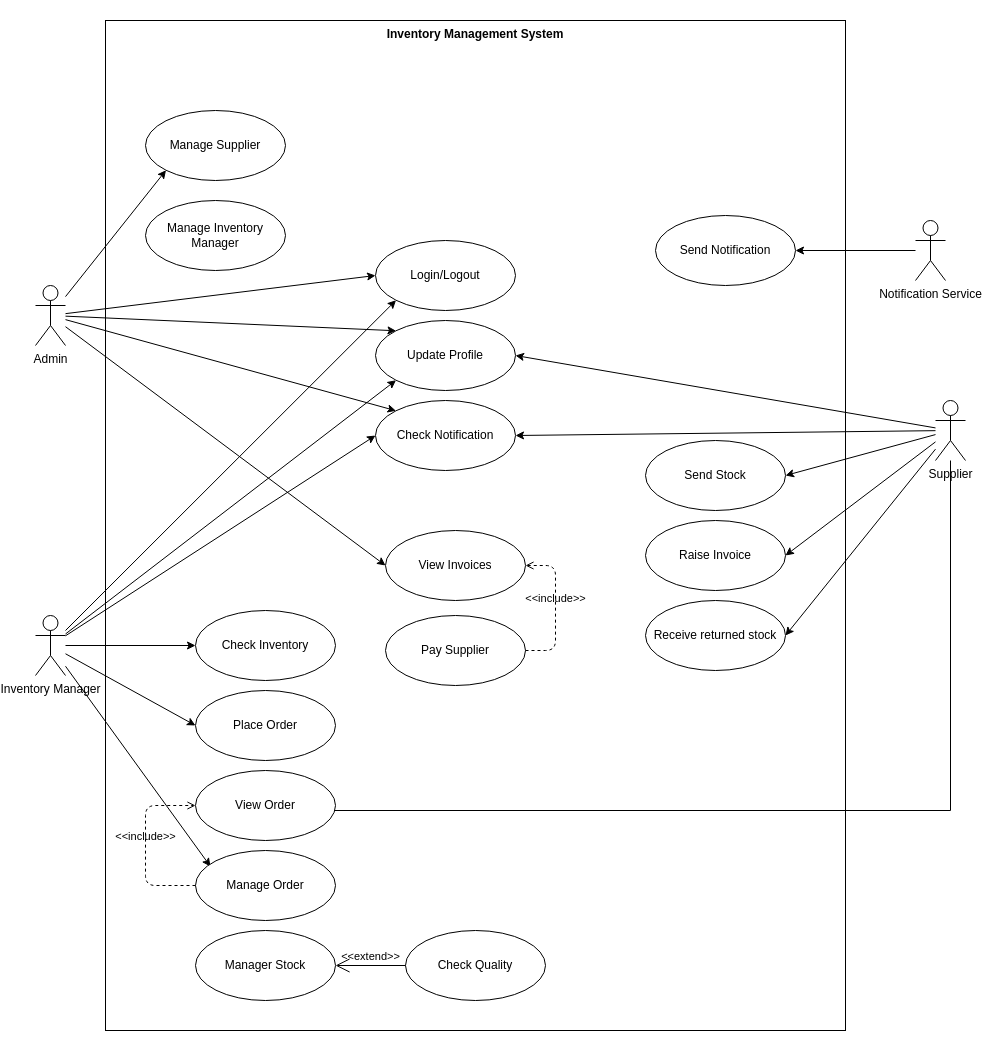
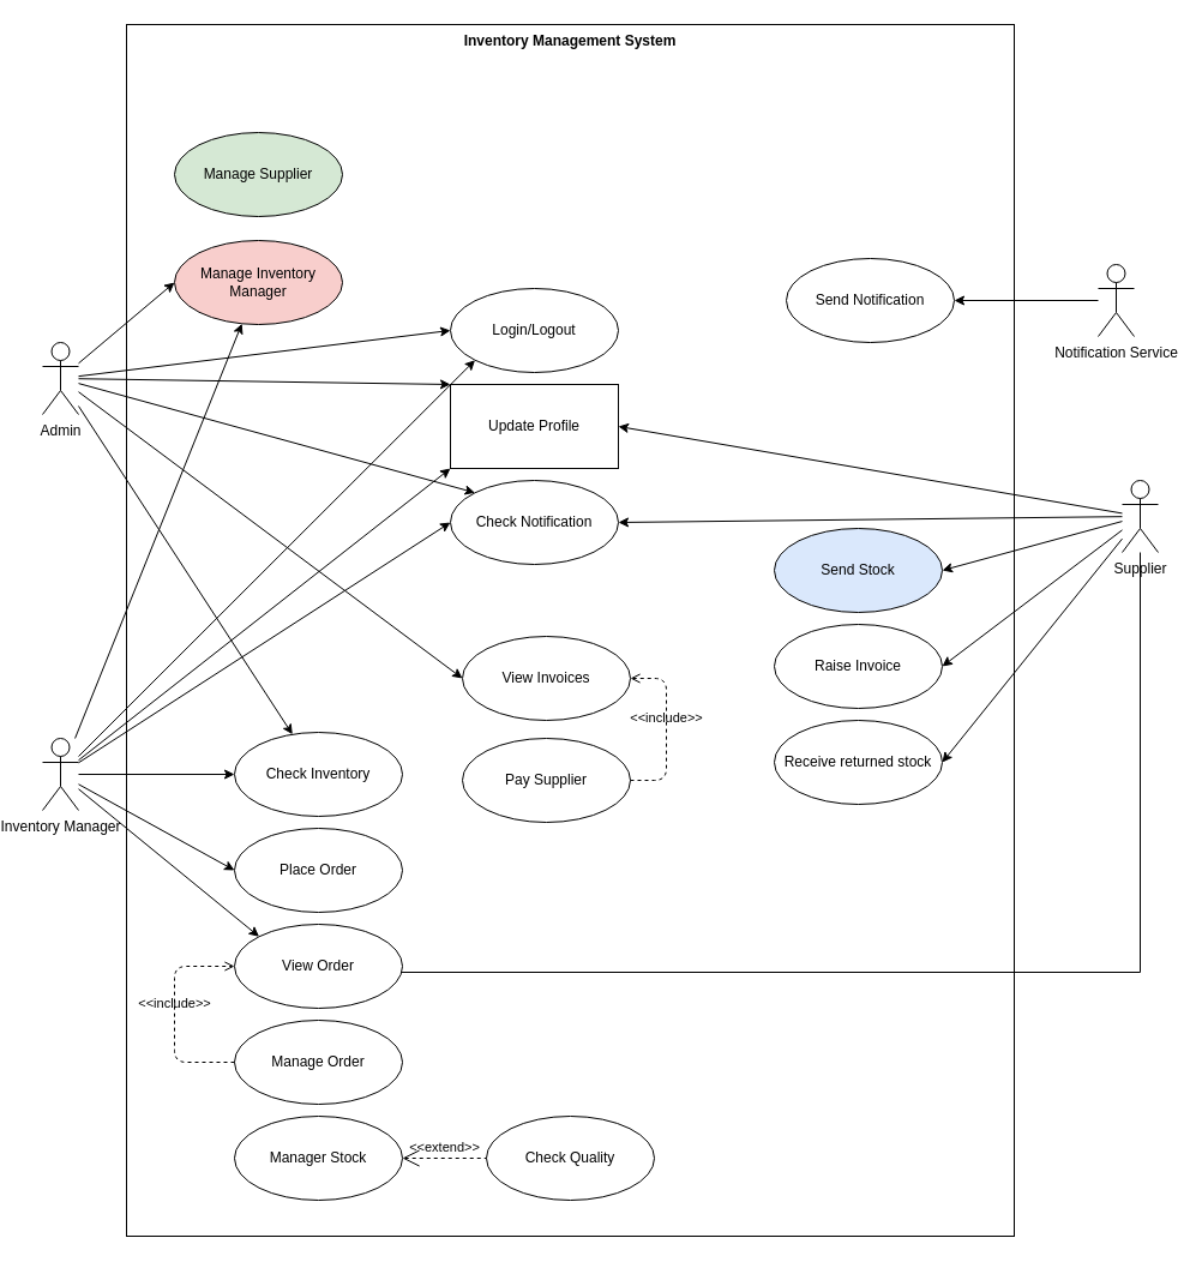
- <mxCell id="40" value="Manage Supplier" style="ellipse;whiteSpace=wrap;html=1;" vertex="1" parent="1"><mxGeometry x="130" y="110" width="140" height="70" as="geometry" /></mxCell>
+ <mxCell id="40" value="Manage Supplier" style="ellipse;whiteSpace=wrap;html=1;fillColor=#d5e8d4;" vertex="1" parent="1"><mxGeometry x="130" y="110" width="140" height="70" as="geometry" /></mxCell>
- <mxCell id="7" style="rounded=0;orthogonalLoop=1;jettySize=auto;html=1;entryX=0;entryY=1;entryDx=0;entryDy=0;" edge="1" parent="1" source="9" target="40"><mxGeometry relative="1" as="geometry" /></mxCell>
+ <mxCell id="7" style="rounded=0;orthogonalLoop=1;jettySize=auto;html=1;" edge="1" parent="1" source="9" target="27"><mxGeometry relative="1" as="geometry" /></mxCell>
- <mxCell id="39" value="Manage Inventory Manager" style="ellipse;whiteSpace=wrap;html=1;" vertex="1" parent="1"><mxGeometry x="130" y="200" width="140" height="70" as="geometry" /></mxCell>
+ <mxCell id="39" value="Manage Inventory Manager" style="ellipse;whiteSpace=wrap;html=1;fillColor=#f8cecc;" vertex="1" parent="1"><mxGeometry x="130" y="200" width="140" height="70" as="geometry" /></mxCell>
+ <mxCell id="8" style="edgeStyle=none;rounded=0;orthogonalLoop=1;jettySize=auto;html=1;entryX=0;entryY=0.5;entryDx=0;entryDy=0;" edge="1" parent="1" source="9" target="39"><mxGeometry relative="1" as="geometry" /></mxCell>
- <mxCell id="36" value="Update Profile" style="ellipse;whiteSpace=wrap;html=1;" vertex="1" parent="1"><mxGeometry x="360" y="320" width="140" height="70" as="geometry" /></mxCell>
+ <mxCell id="36" value="Update Profile" style="whiteSpace=wrap;html=1;rounded=0;" vertex="1" parent="1"><mxGeometry x="360" y="320" width="140" height="70" as="geometry" /></mxCell>
- <mxCell id="32" value="&lt;div&gt;Send Stock&lt;/div&gt;" style="ellipse;whiteSpace=wrap;html=1;" vertex="1" parent="1"><mxGeometry x="630" y="440" width="140" height="70" as="geometry" /></mxCell>
+ <mxCell id="32" value="&lt;div&gt;Send Stock&lt;/div&gt;" style="ellipse;whiteSpace=wrap;html=1;fillColor=#dae8fc;" vertex="1" parent="1"><mxGeometry x="630" y="440" width="140" height="70" as="geometry" /></mxCell>
+ <mxCell id="15" style="rounded=0;orthogonalLoop=1;jettySize=auto;html=1;entryX=0;entryY=0;entryDx=0;entryDy=0;" edge="1" parent="1" source="17" target="41"><mxGeometry relative="1" as="geometry" /></mxCell>
- <mxCell id="16" style="edgeStyle=none;rounded=0;orthogonalLoop=1;jettySize=auto;html=1;entryX=0.107;entryY=0.229;entryDx=0;entryDy=0;entryPerimeter=0;" edge="1" parent="1" source="17" target="42"><mxGeometry relative="1" as="geometry" /></mxCell>
+ <mxCell id="16" style="edgeStyle=none;rounded=0;orthogonalLoop=1;jettySize=auto;html=1;" edge="1" parent="1" source="17" target="39"><mxGeometry relative="1" as="geometry" /></mxCell>
- <mxCell id="46" value="&amp;lt;&amp;lt;extend&amp;gt;&amp;gt;" style="edgeStyle=none;html=1;startArrow=open;endArrow=none;startSize=12;verticalAlign=bottom;dashed=0;labelBackgroundColor=none;entryX=0;entryY=0.5;entryDx=0;entryDy=0;exitX=1;exitY=0.5;exitDx=0;exitDy=0;" edge="1" parent="1" source="44" target="45"><mxGeometry width="160" relative="1" as="geometry"><mxPoint x="300" y="750" as="sourcePoint" /><mxPoint x="460" y="750" as="targetPoint" /></mxGeometry></mxCell>
+ <mxCell id="46" value="&amp;lt;&amp;lt;extend&amp;gt;&amp;gt;" style="edgeStyle=none;html=1;startArrow=open;endArrow=none;startSize=12;verticalAlign=bottom;dashed=1;labelBackgroundColor=none;entryX=0;entryY=0.5;entryDx=0;entryDy=0;exitX=1;exitY=0.5;exitDx=0;exitDy=0;" edge="1" parent="1" source="44" target="45"><mxGeometry width="160" relative="1" as="geometry"><mxPoint x="300" y="750" as="sourcePoint" /><mxPoint x="460" y="750" as="targetPoint" /></mxGeometry></mxCell>
